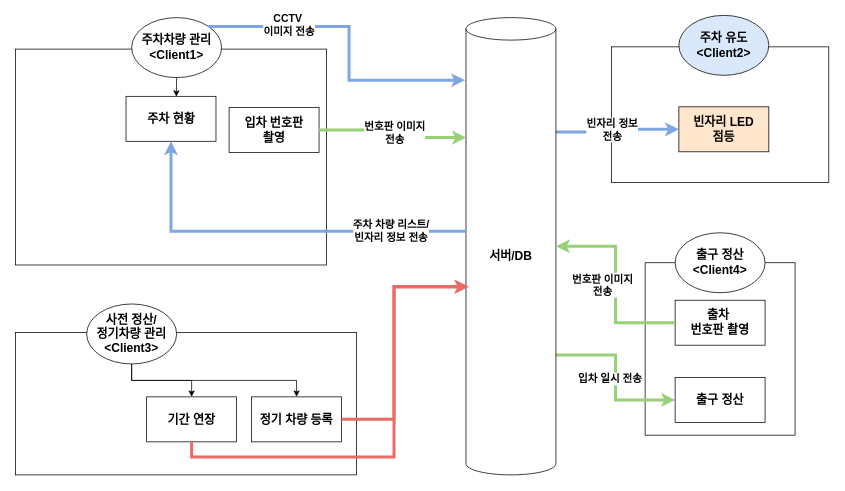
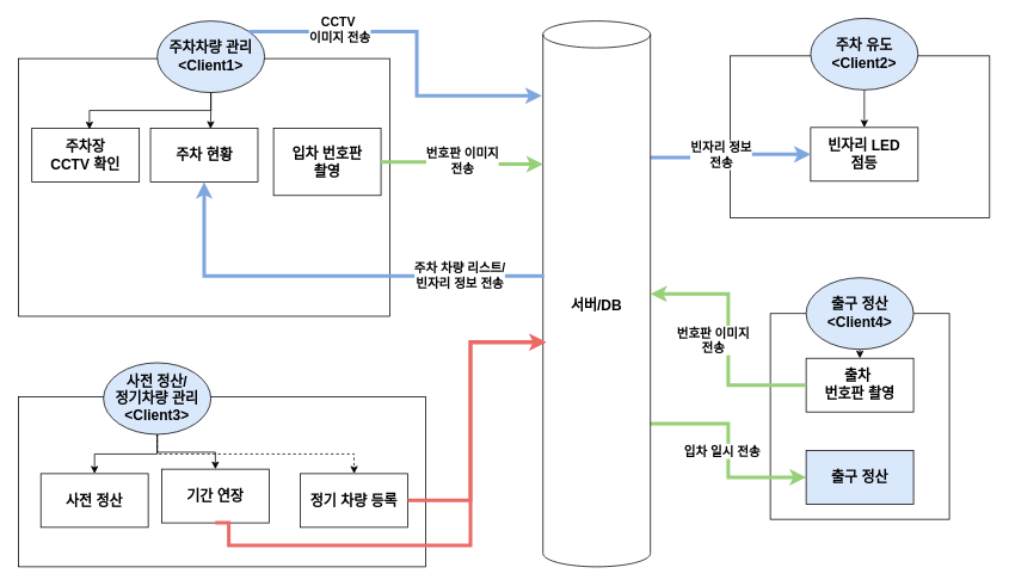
- <mxCell id="6" value="주차차량 관리&lt;div&gt;&amp;lt;Client1&amp;gt;&lt;/div&gt;" style="ellipse;whiteSpace=wrap;html=1;fontSize=16;fontStyle=1" parent="1" vertex="1"><mxGeometry x="175" y="23" width="120" height="80" as="geometry" /></mxCell>
+ <mxCell id="6" value="주차차량 관리&lt;div&gt;&amp;lt;Client1&amp;gt;&lt;/div&gt;" style="ellipse;whiteSpace=wrap;html=1;fontSize=16;fontStyle=1;fillColor=#dae8fc;" parent="1" vertex="1"><mxGeometry x="175" y="23" width="120" height="80" as="geometry" /></mxCell>
+ <mxCell id="38" style="edgeStyle=orthogonalEdgeStyle;rounded=0;orthogonalLoop=1;jettySize=auto;html=1;exitX=0.5;exitY=1;exitDx=0;exitDy=0;entryX=0.536;entryY=0.017;entryDx=0;entryDy=0;entryPerimeter=0;" edge="1" parent="1" source="6" target="15"><mxGeometry relative="1" as="geometry" /></mxCell>
+ <mxCell id="7" style="edgeStyle=orthogonalEdgeStyle;rounded=0;orthogonalLoop=1;jettySize=auto;html=1;exitX=0.5;exitY=1;exitDx=0;exitDy=0;entryX=0.5;entryY=0;entryDx=0;entryDy=0;" parent="1" source="8" target="13" edge="1"><mxGeometry relative="1" as="geometry" /></mxCell>
- <mxCell id="14" value="주차 현황" style="rounded=0;whiteSpace=wrap;html=1;fontSize=16;fontStyle=1" parent="1" vertex="1"><mxGeometry x="167.5" y="128" width="120" height="60" as="geometry" /></mxCell>
+ <mxCell id="14" value="주차 현황" style="rounded=0;whiteSpace=wrap;html=1;fontSize=16;fontStyle=1" parent="1" vertex="1"><mxGeometry x="167.5" y="143" width="120" height="60" as="geometry" /></mxCell>
- <mxCell id="13" value="빈자리 LED&lt;div&gt;점등&lt;/div&gt;" style="rounded=0;whiteSpace=wrap;html=1;fontSize=16;fontStyle=1;fillColor=#ffe6cc;" parent="1" vertex="1"><mxGeometry x="905" y="142" width="120" height="60" as="geometry" /></mxCell>
+ <mxCell id="13" value="빈자리 LED&lt;div&gt;점등&lt;/div&gt;" style="rounded=0;whiteSpace=wrap;html=1;fontSize=16;fontStyle=1" parent="1" vertex="1"><mxGeometry x="905" y="142" width="120" height="60" as="geometry" /></mxCell>
+ <mxCell id="15" value="주차장&lt;div&gt;CCTV 확인&lt;/div&gt;" style="rounded=0;whiteSpace=wrap;html=1;fontSize=16;fontStyle=1" parent="1" vertex="1"><mxGeometry x="35" y="143" width="120" height="60" as="geometry" /></mxCell>
- <mxCell id="36" value="입차 번호판&lt;div&gt;촬영&lt;/div&gt;" style="rounded=0;whiteSpace=wrap;html=1;fontSize=16;fontStyle=1" vertex="1" parent="1"><mxGeometry x="305" y="143" width="120" height="60" as="geometry" /></mxCell>
+ <mxCell id="36" value="입차 번호판&lt;div&gt;촬영&lt;/div&gt;" style="rounded=0;whiteSpace=wrap;html=1;fontSize=16;fontStyle=1" vertex="1" parent="1"><mxGeometry x="305" y="143" width="120" height="75" as="geometry" /></mxCell>
- <mxCell id="20" value="서버/DB" style="shape=cylinder3;whiteSpace=wrap;html=1;boundedLbl=1;backgroundOutline=1;size=15;fontSize=16;fontStyle=1" parent="1" vertex="1"><mxGeometry x="621" y="23" width="120" height="610" as="geometry" /></mxCell>
+ <mxCell id="20" value="서버/DB" style="shape=cylinder3;whiteSpace=wrap;html=1;boundedLbl=1;backgroundOutline=1;size=15;fontSize=16;fontStyle=1" parent="1" vertex="1"><mxGeometry x="606" y="23" width="120" height="610" as="geometry" /></mxCell>
- <mxCell id="31" value="출구 정산&lt;div&gt;&amp;lt;Client4&amp;gt;&lt;/div&gt;" style="ellipse;whiteSpace=wrap;html=1;fontSize=16;fontStyle=1" vertex="1" parent="1"><mxGeometry x="900" y="310" width="120" height="80" as="geometry" /></mxCell>
+ <mxCell id="31" value="출구 정산&lt;div&gt;&amp;lt;Client4&amp;gt;&lt;/div&gt;" style="ellipse;whiteSpace=wrap;html=1;fontSize=16;fontStyle=1;fillColor=#dae8fc;" vertex="1" parent="1"><mxGeometry x="900" y="310" width="120" height="80" as="geometry" /></mxCell>
+ <mxCell id="30" style="edgeStyle=orthogonalEdgeStyle;rounded=0;orthogonalLoop=1;jettySize=auto;html=1;exitX=0.5;exitY=1;exitDx=0;exitDy=0;entryX=0.5;entryY=0;entryDx=0;entryDy=0;" edge="1" parent="1" source="31" target="32"><mxGeometry relative="1" as="geometry" /></mxCell>
- <mxCell id="12" value="&lt;div&gt;사전 정산/&lt;/div&gt;정기차량 관리&lt;div&gt;&amp;lt;Client3&amp;gt;&lt;/div&gt;" style="ellipse;whiteSpace=wrap;html=1;fontSize=16;fontStyle=1" parent="1" vertex="1"><mxGeometry x="115" y="405" width="120" height="80" as="geometry" /></mxCell>
+ <mxCell id="12" value="&lt;div&gt;사전 정산/&lt;/div&gt;정기차량 관리&lt;div&gt;&amp;lt;Client3&amp;gt;&lt;/div&gt;" style="ellipse;whiteSpace=wrap;html=1;fontSize=16;fontStyle=1;fillColor=#dae8fc;" parent="1" vertex="1"><mxGeometry x="115" y="405" width="120" height="80" as="geometry" /></mxCell>
+ <mxCell id="11" style="edgeStyle=orthogonalEdgeStyle;rounded=0;orthogonalLoop=1;jettySize=auto;html=1;exitX=0.5;exitY=1;exitDx=0;exitDy=0;entryX=0.5;entryY=0;entryDx=0;entryDy=0;" edge="1" parent="1" source="12" target="28"><mxGeometry relative="1" as="geometry" /></mxCell>
- <mxCell id="9" style="edgeStyle=orthogonalEdgeStyle;rounded=0;orthogonalLoop=1;jettySize=auto;html=1;exitX=0.5;exitY=1;exitDx=0;exitDy=0;entryX=0.5;entryY=0;entryDx=0;entryDy=0;" parent="1" source="12" target="24" edge="1"><mxGeometry relative="1" as="geometry" /></mxCell>
+ <mxCell id="9" style="edgeStyle=orthogonalEdgeStyle;rounded=0;orthogonalLoop=1;jettySize=auto;html=1;exitX=0.5;exitY=1;exitDx=0;exitDy=0;entryX=0.5;entryY=0;entryDx=0;entryDy=0;dashed=1;" parent="1" source="12" target="24" edge="1"><mxGeometry relative="1" as="geometry" /></mxCell>
- <mxCell id="35" value="출구 정산" style="rounded=0;whiteSpace=wrap;html=1;fontStyle=1;fontSize=16;" vertex="1" parent="1"><mxGeometry x="900" y="503" width="120" height="60" as="geometry" /></mxCell>
+ <mxCell id="35" value="출구 정산" style="rounded=0;whiteSpace=wrap;html=1;fontStyle=1;fontSize=16;fillColor=#dae8fc;" vertex="1" parent="1"><mxGeometry x="900" y="503" width="120" height="60" as="geometry" /></mxCell>
+ <mxCell id="28" value="사전 정산" style="rounded=0;whiteSpace=wrap;html=1;fontSize=16;fontStyle=1" vertex="1" parent="1"><mxGeometry x="45" y="528.94" width="120" height="60" as="geometry" /></mxCell>
- <mxCell id="21" value="기간 연장" style="rounded=0;whiteSpace=wrap;html=1;fontSize=16;fontStyle=1" parent="1" vertex="1"><mxGeometry x="195" y="528.94" width="120" height="60" as="geometry" /></mxCell>
+ <mxCell id="21" value="기간 연장" style="rounded=0;whiteSpace=wrap;html=1;fontSize=16;fontStyle=1" parent="1" vertex="1"><mxGeometry x="180" y="523.94" width="120" height="60" as="geometry" /></mxCell>
